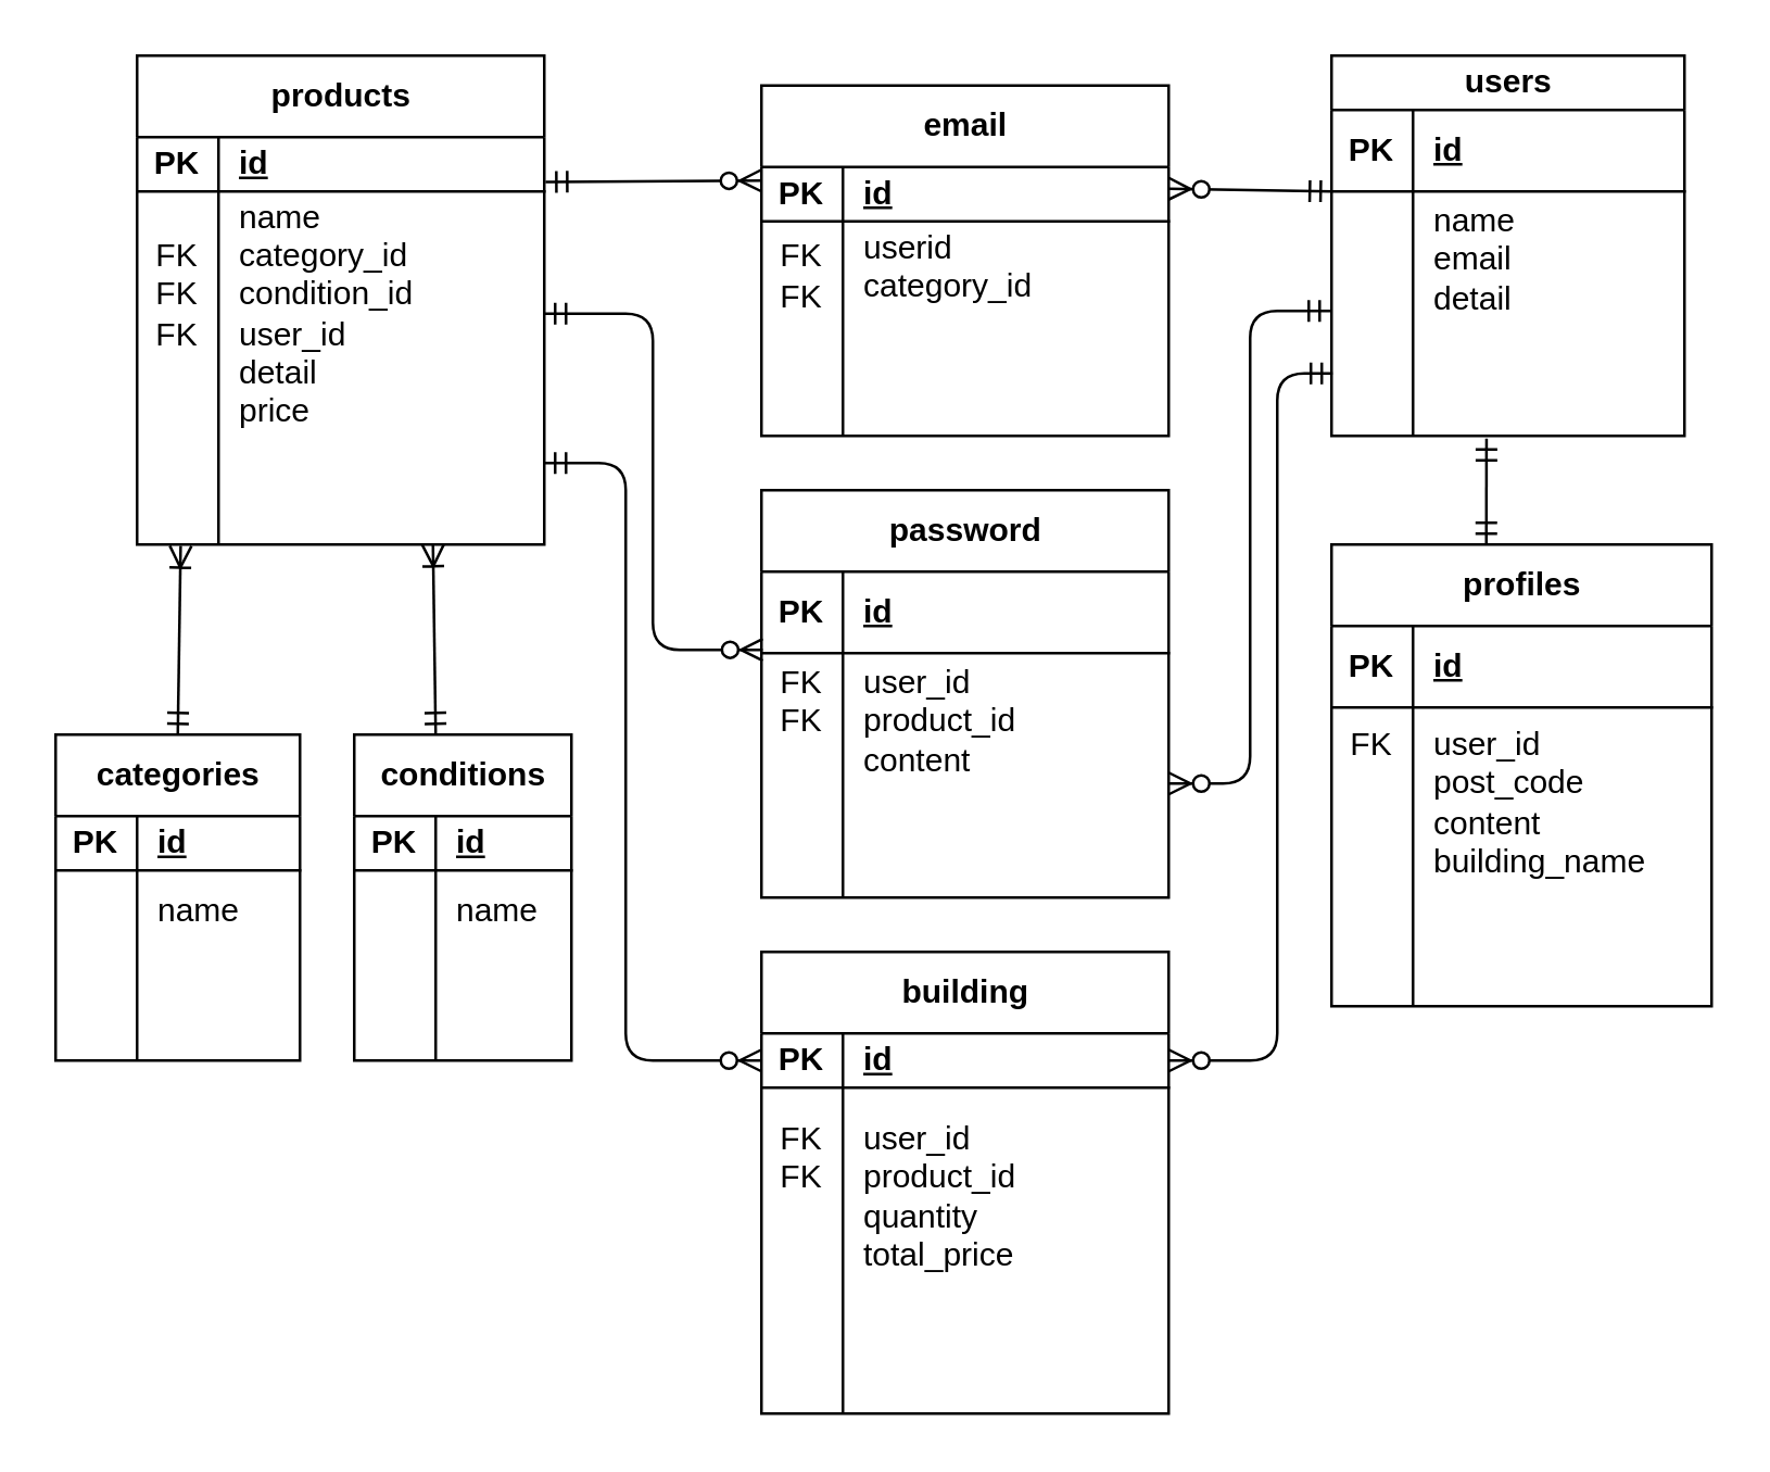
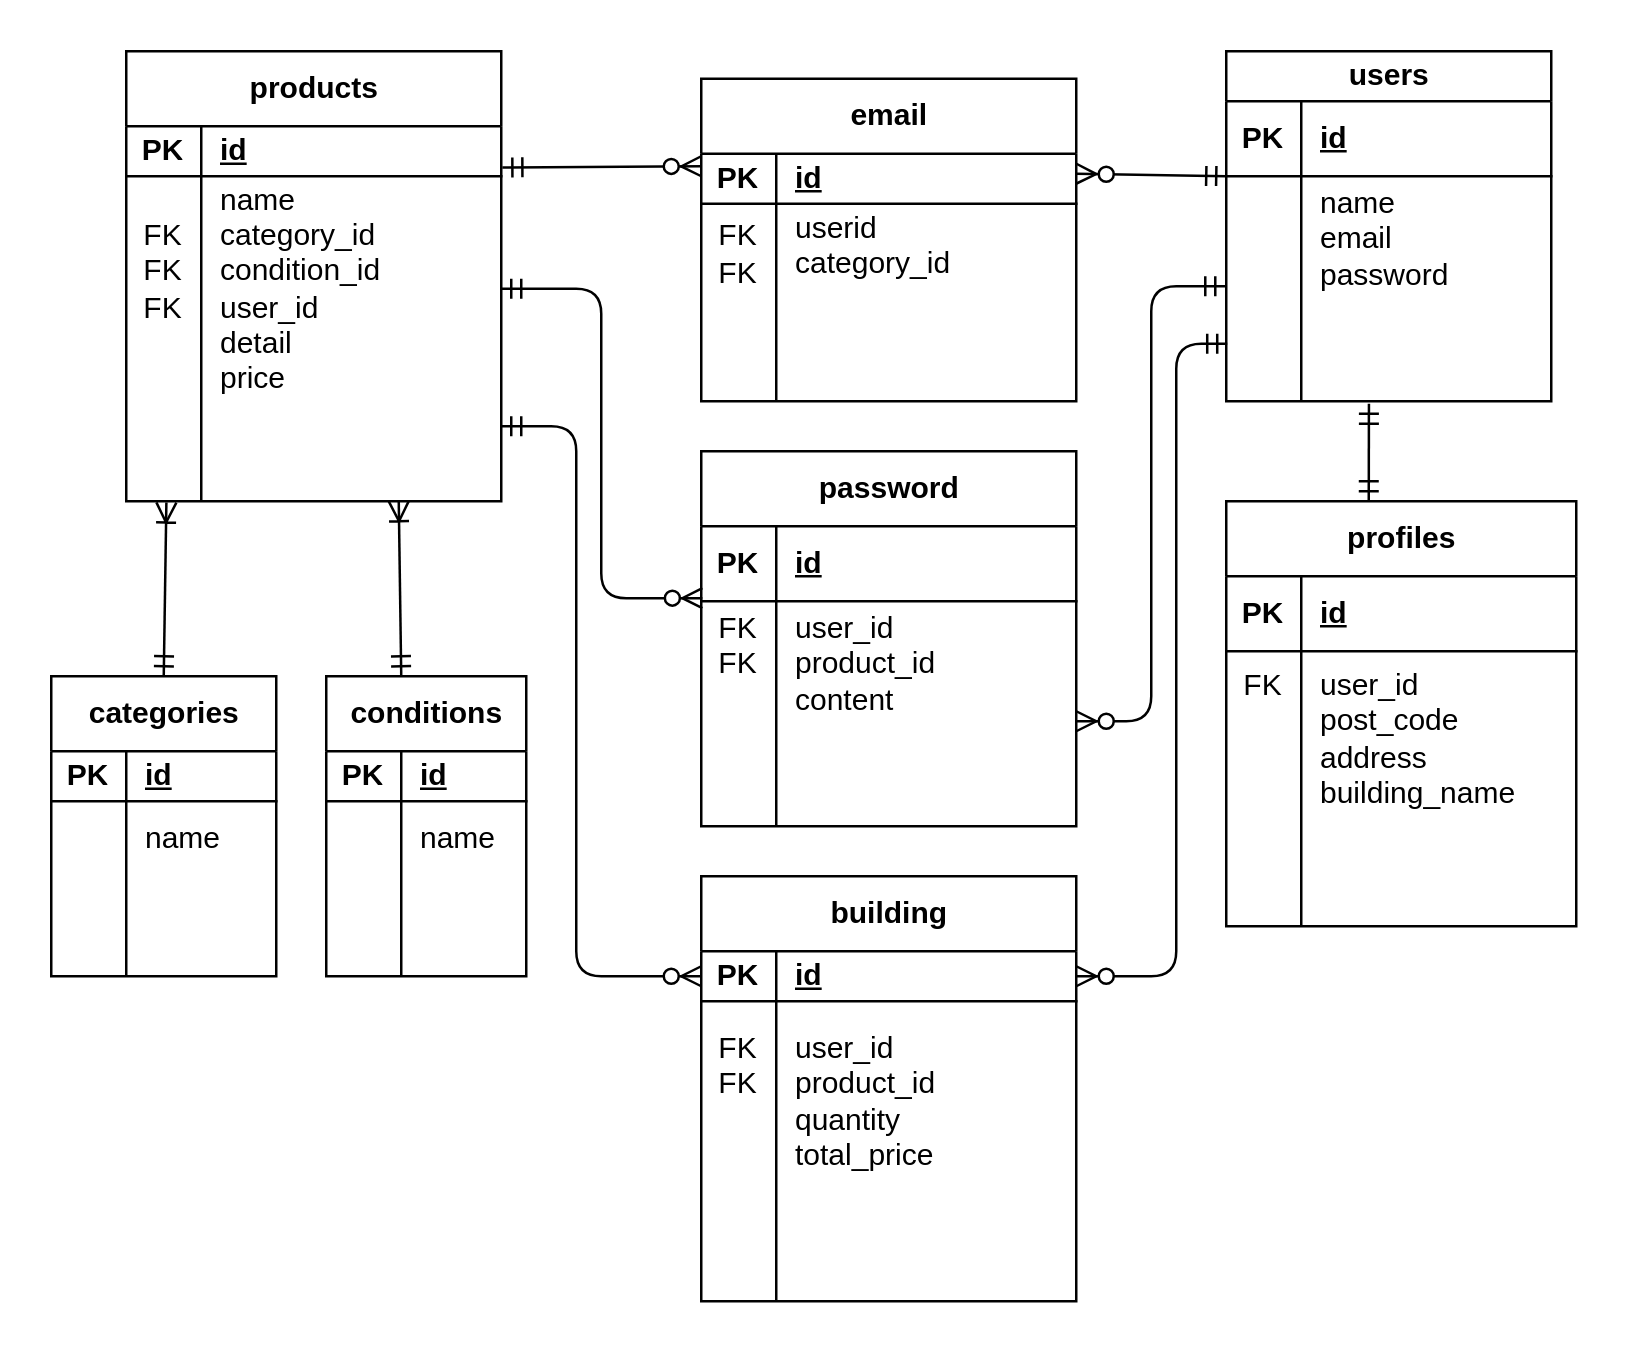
- <mxCell id="86" value="name&lt;div&gt;email&lt;/div&gt;&lt;div&gt;detail&lt;/div&gt;" style="shape=partialRectangle;connectable=0;fillColor=none;top=0;left=0;bottom=0;right=0;align=left;spacingLeft=6;overflow=hidden;whiteSpace=wrap;html=1;" parent="84" vertex="1"><mxGeometry x="30" width="100" height="50" as="geometry"><mxRectangle width="100" height="50" as="alternateBounds" /></mxGeometry></mxCell>
+ <mxCell id="86" value="name&lt;div&gt;email&lt;/div&gt;&lt;div&gt;password&lt;/div&gt;" style="shape=partialRectangle;connectable=0;fillColor=none;top=0;left=0;bottom=0;right=0;align=left;spacingLeft=6;overflow=hidden;whiteSpace=wrap;html=1;" parent="84" vertex="1"><mxGeometry x="30" width="100" height="50" as="geometry"><mxRectangle width="100" height="50" as="alternateBounds" /></mxGeometry></mxCell>
- <mxCell id="99" value="user_id&lt;div&gt;post_code&lt;/div&gt;&lt;div&gt;content&lt;/div&gt;&lt;div&gt;building_name&lt;/div&gt;" style="shape=partialRectangle;connectable=0;fillColor=none;top=0;left=0;bottom=0;right=0;align=left;spacingLeft=6;overflow=hidden;whiteSpace=wrap;html=1;" parent="97" vertex="1"><mxGeometry x="30" width="110" height="70" as="geometry"><mxRectangle width="110" height="70" as="alternateBounds" /></mxGeometry></mxCell>
+ <mxCell id="99" value="user_id&lt;div&gt;post_code&lt;/div&gt;&lt;div&gt;address&lt;/div&gt;&lt;div&gt;building_name&lt;/div&gt;" style="shape=partialRectangle;connectable=0;fillColor=none;top=0;left=0;bottom=0;right=0;align=left;spacingLeft=6;overflow=hidden;whiteSpace=wrap;html=1;" parent="97" vertex="1"><mxGeometry x="30" width="110" height="70" as="geometry"><mxRectangle width="110" height="70" as="alternateBounds" /></mxGeometry></mxCell>
